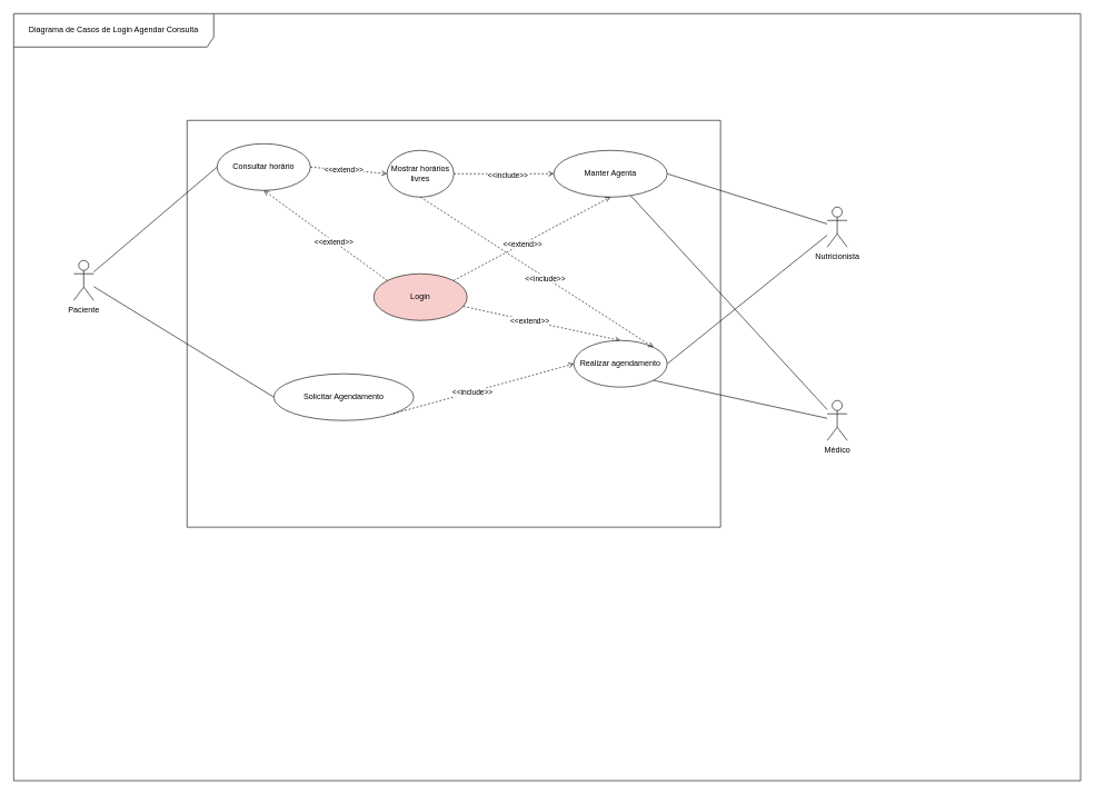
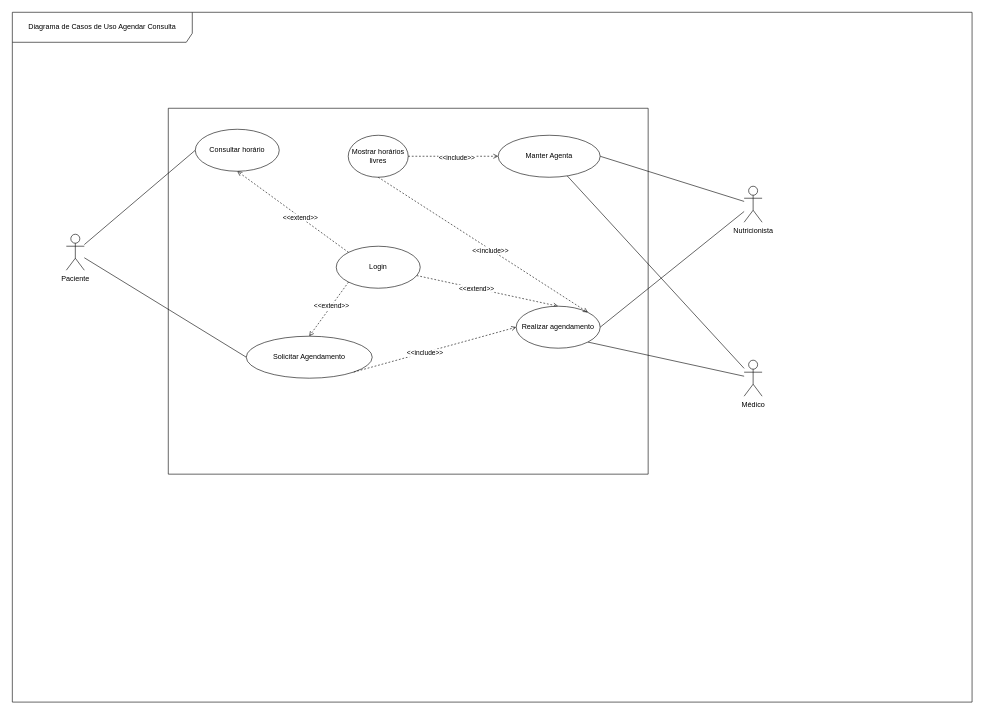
- <mxCell id="11" value="Diagrama de Casos de Login Agendar Consulta" style="shape=umlFrame;whiteSpace=wrap;html=1;pointerEvents=0;width=300;height=50;" parent="1" vertex="1"><mxGeometry x="20" y="20" width="1600" height="1150" as="geometry" /></mxCell>
+ <mxCell id="11" value="Diagrama de Casos de Uso Agendar Consulta" style="shape=umlFrame;whiteSpace=wrap;html=1;pointerEvents=0;width=300;height=50;" parent="1" vertex="1"><mxGeometry x="20" y="20" width="1600" height="1150" as="geometry" /></mxCell>
- <mxCell id="26" value="" style="rounded=0;orthogonalLoop=1;jettySize=auto;html=1;dashed=1;endArrow=open;endFill=0;exitX=1;exitY=0.5;exitDx=0;exitDy=0;entryX=0;entryY=0.5;entryDx=0;entryDy=0;" parent="12" source="19" target="22" edge="1"><mxGeometry relative="1" as="geometry"><mxPoint x="246" y="340" as="sourcePoint" /><mxPoint x="110" y="125" as="targetPoint" /></mxGeometry></mxCell>
- <mxCell id="27" value="&amp;lt;&amp;lt;extend&amp;gt;&amp;gt;" style="edgeLabel;html=1;align=center;verticalAlign=middle;resizable=0;points=[];" parent="26" vertex="1" connectable="0"><mxGeometry x="-0.126" relative="1" as="geometry"><mxPoint as="offset" /></mxGeometry></mxCell>
- <mxCell id="17" value="" style="rounded=0;orthogonalLoop=1;jettySize=auto;html=1;dashed=1;endArrow=open;endFill=0;exitX=1;exitY=0;exitDx=0;exitDy=0;entryX=0.5;entryY=1;entryDx=0;entryDy=0;" parent="12" source="15" target="16" edge="1"><mxGeometry relative="1" as="geometry"><mxPoint x="430" y="290" as="sourcePoint" /><mxPoint x="589" y="292" as="targetPoint" /></mxGeometry></mxCell>
- <mxCell id="18" value="&amp;lt;&amp;lt;extend&amp;gt;&amp;gt;" style="edgeLabel;html=1;align=center;verticalAlign=middle;resizable=0;points=[];" parent="17" vertex="1" connectable="0"><mxGeometry x="-0.126" relative="1" as="geometry"><mxPoint as="offset" /></mxGeometry></mxCell>
- <mxCell id="15" value="Login" style="ellipse;whiteSpace=wrap;html=1;fillColor=#f8cecc;" parent="12" vertex="1"><mxGeometry x="280" y="230" width="140" height="70" as="geometry" /></mxCell>
+ <mxCell id="15" value="Login" style="ellipse;whiteSpace=wrap;html=1;" parent="12" vertex="1"><mxGeometry x="280" y="230" width="140" height="70" as="geometry" /></mxCell>
+ <mxCell id="33" value="" style="rounded=0;orthogonalLoop=1;jettySize=auto;html=1;dashed=1;endArrow=open;endFill=0;exitX=0;exitY=1;exitDx=0;exitDy=0;entryX=0.5;entryY=0;entryDx=0;entryDy=0;" parent="12" source="15" target="28" edge="1"><mxGeometry relative="1" as="geometry"><mxPoint x="231" y="180" as="sourcePoint" /><mxPoint x="110" y="125" as="targetPoint" /></mxGeometry></mxCell>
+ <mxCell id="34" value="&amp;lt;&amp;lt;extend&amp;gt;&amp;gt;" style="edgeLabel;html=1;align=center;verticalAlign=middle;resizable=0;points=[];" parent="33" vertex="1" connectable="0"><mxGeometry x="-0.126" relative="1" as="geometry"><mxPoint as="offset" /></mxGeometry></mxCell>
